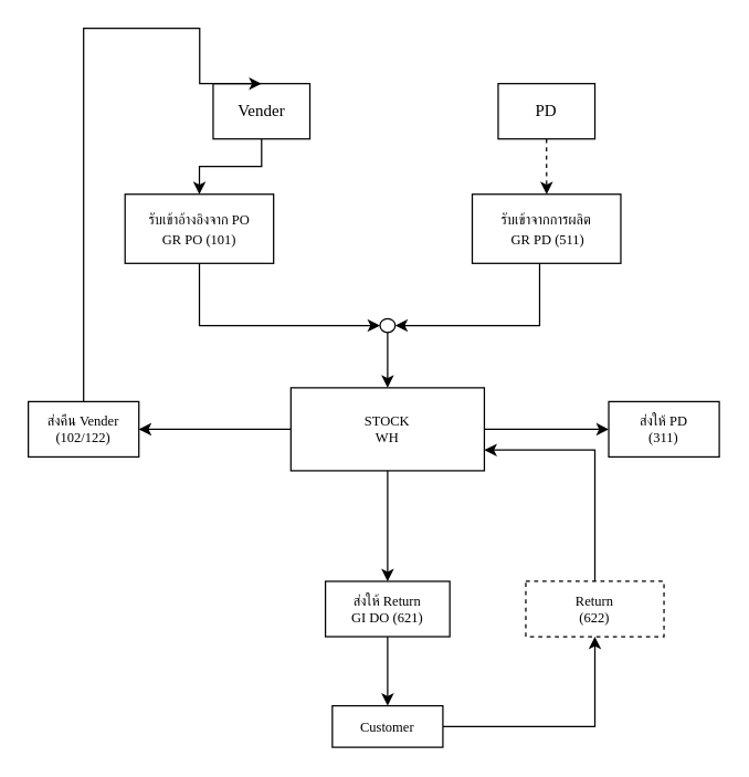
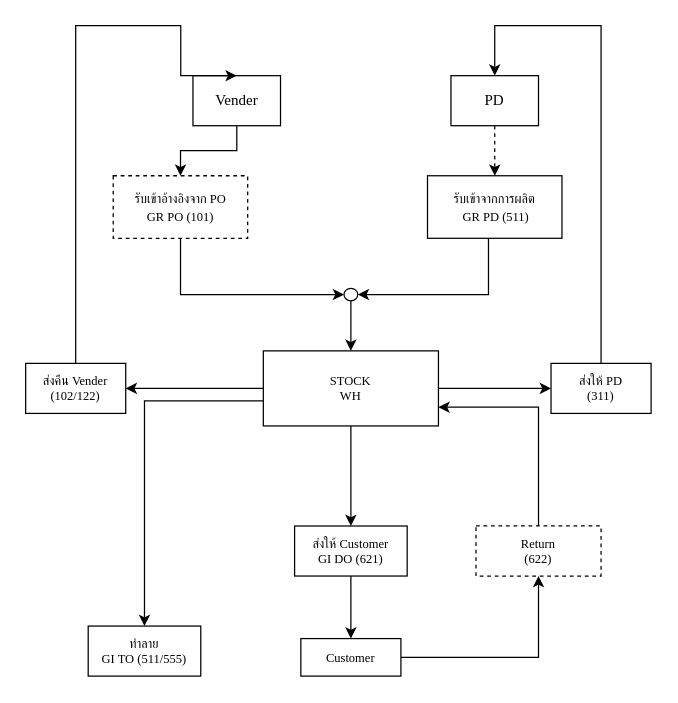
+ <mxCell id="17" value="" style="edgeStyle=orthogonalEdgeStyle;rounded=0;orthogonalLoop=1;jettySize=auto;html=1;fontFamily=Tahoma;fontSize=10;entryX=0.5;entryY=0;entryDx=0;entryDy=0;" edge="1" parent="1" source="18" target="12"><mxGeometry relative="1" as="geometry"><Array as="points"><mxPoint x="480" y="20" /><mxPoint x="395" y="20" /></Array></mxGeometry></mxCell>
- <mxCell id="5" value="&lt;font style=&quot;font-size: 10px;&quot; face=&quot;Tahoma&quot;&gt;รับเข้าอ้างอิงจาก PO&lt;br&gt;GR PO (101)&lt;/font&gt;" style="whiteSpace=wrap;html=1;rounded=0;" vertex="1" parent="1"><mxGeometry x="90" y="140" width="107.5" height="50" as="geometry" /></mxCell>
+ <mxCell id="5" value="&lt;font style=&quot;font-size: 10px;&quot; face=&quot;Tahoma&quot;&gt;รับเข้าอ้างอิงจาก PO&lt;br&gt;GR PO (101)&lt;/font&gt;" style="whiteSpace=wrap;html=1;rounded=0;dashed=1;" vertex="1" parent="1"><mxGeometry x="90" y="140" width="107.5" height="50" as="geometry" /></mxCell>
+ <mxCell id="9" style="edgeStyle=orthogonalEdgeStyle;rounded=0;orthogonalLoop=1;jettySize=auto;html=1;fontFamily=Tahoma;fontSize=10;entryX=0.5;entryY=0;entryDx=0;entryDy=0;" edge="1" parent="1" source="10" target="27"><mxGeometry relative="1" as="geometry"><mxPoint x="90" y="470" as="targetPoint" /><Array as="points"><mxPoint x="115" y="320" /></Array></mxGeometry></mxCell>
- <mxCell id="22" value="ส่งให้ Return&lt;br&gt;GI DO (621)" style="rounded=0;whiteSpace=wrap;html=1;fontSize=10;fontFamily=Tahoma;" vertex="1" parent="1"><mxGeometry x="235" y="420" width="90" height="40" as="geometry" /></mxCell>
+ <mxCell id="22" value="ส่งให้ Customer&lt;br&gt;GI DO (621)" style="rounded=0;whiteSpace=wrap;html=1;fontSize=10;fontFamily=Tahoma;" vertex="1" parent="1"><mxGeometry x="235" y="420" width="90" height="40" as="geometry" /></mxCell>
+ <mxCell id="27" value="ทำลาย&lt;br&gt;GI TO (511/555)" style="rounded=0;whiteSpace=wrap;html=1;fontSize=10;fontFamily=Tahoma;" vertex="1" parent="1"><mxGeometry x="70" y="500" width="90" height="40" as="geometry" /></mxCell>
